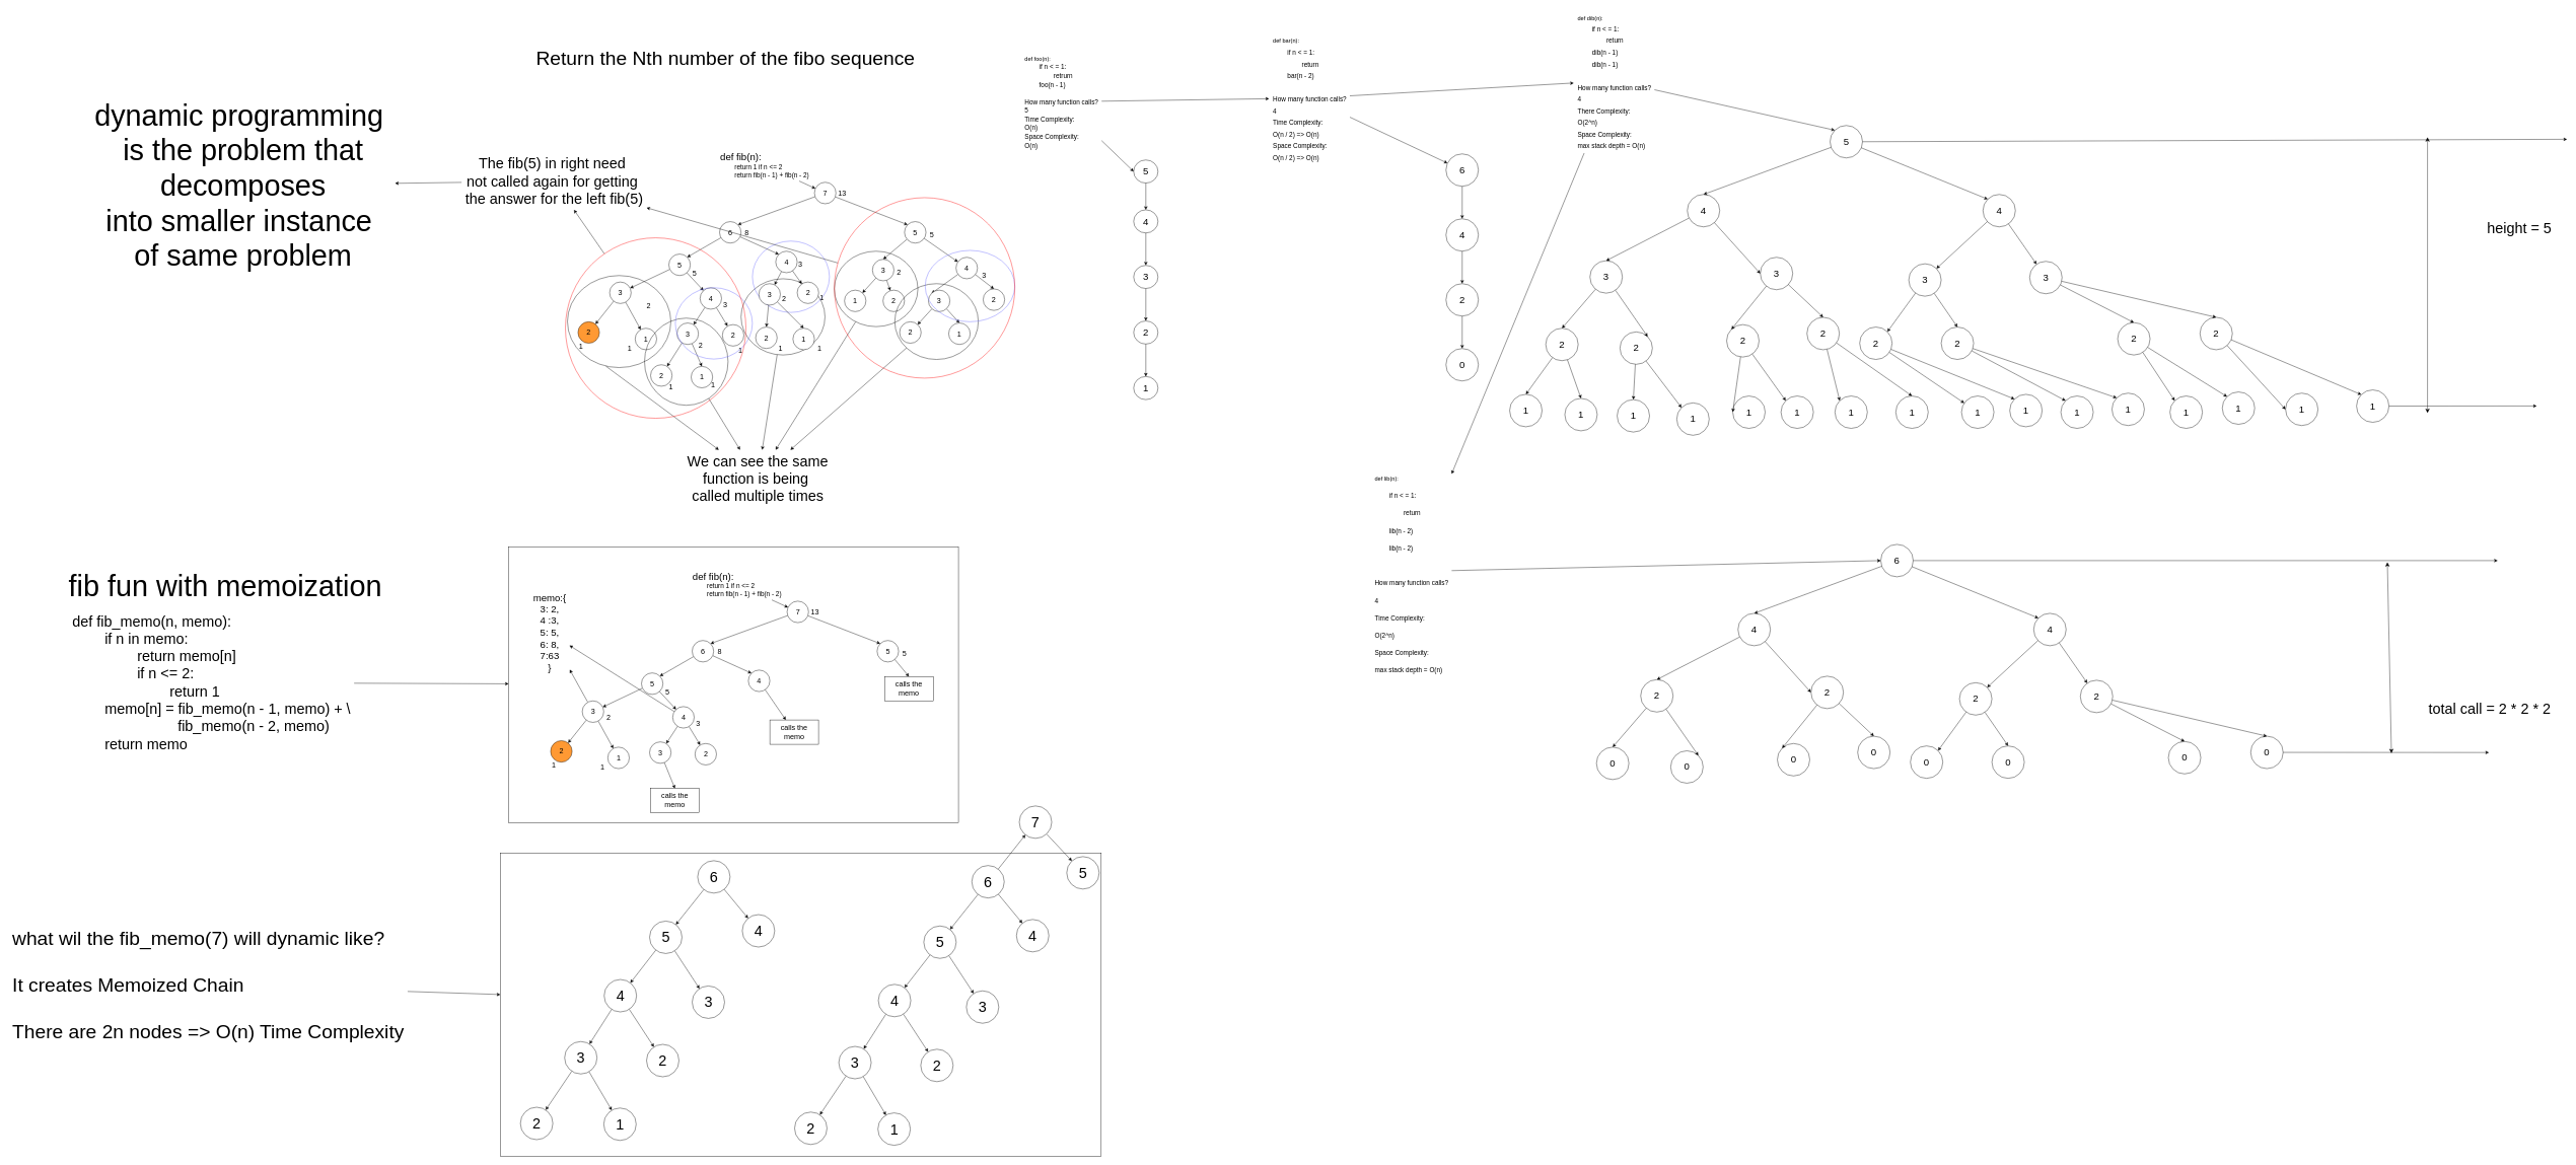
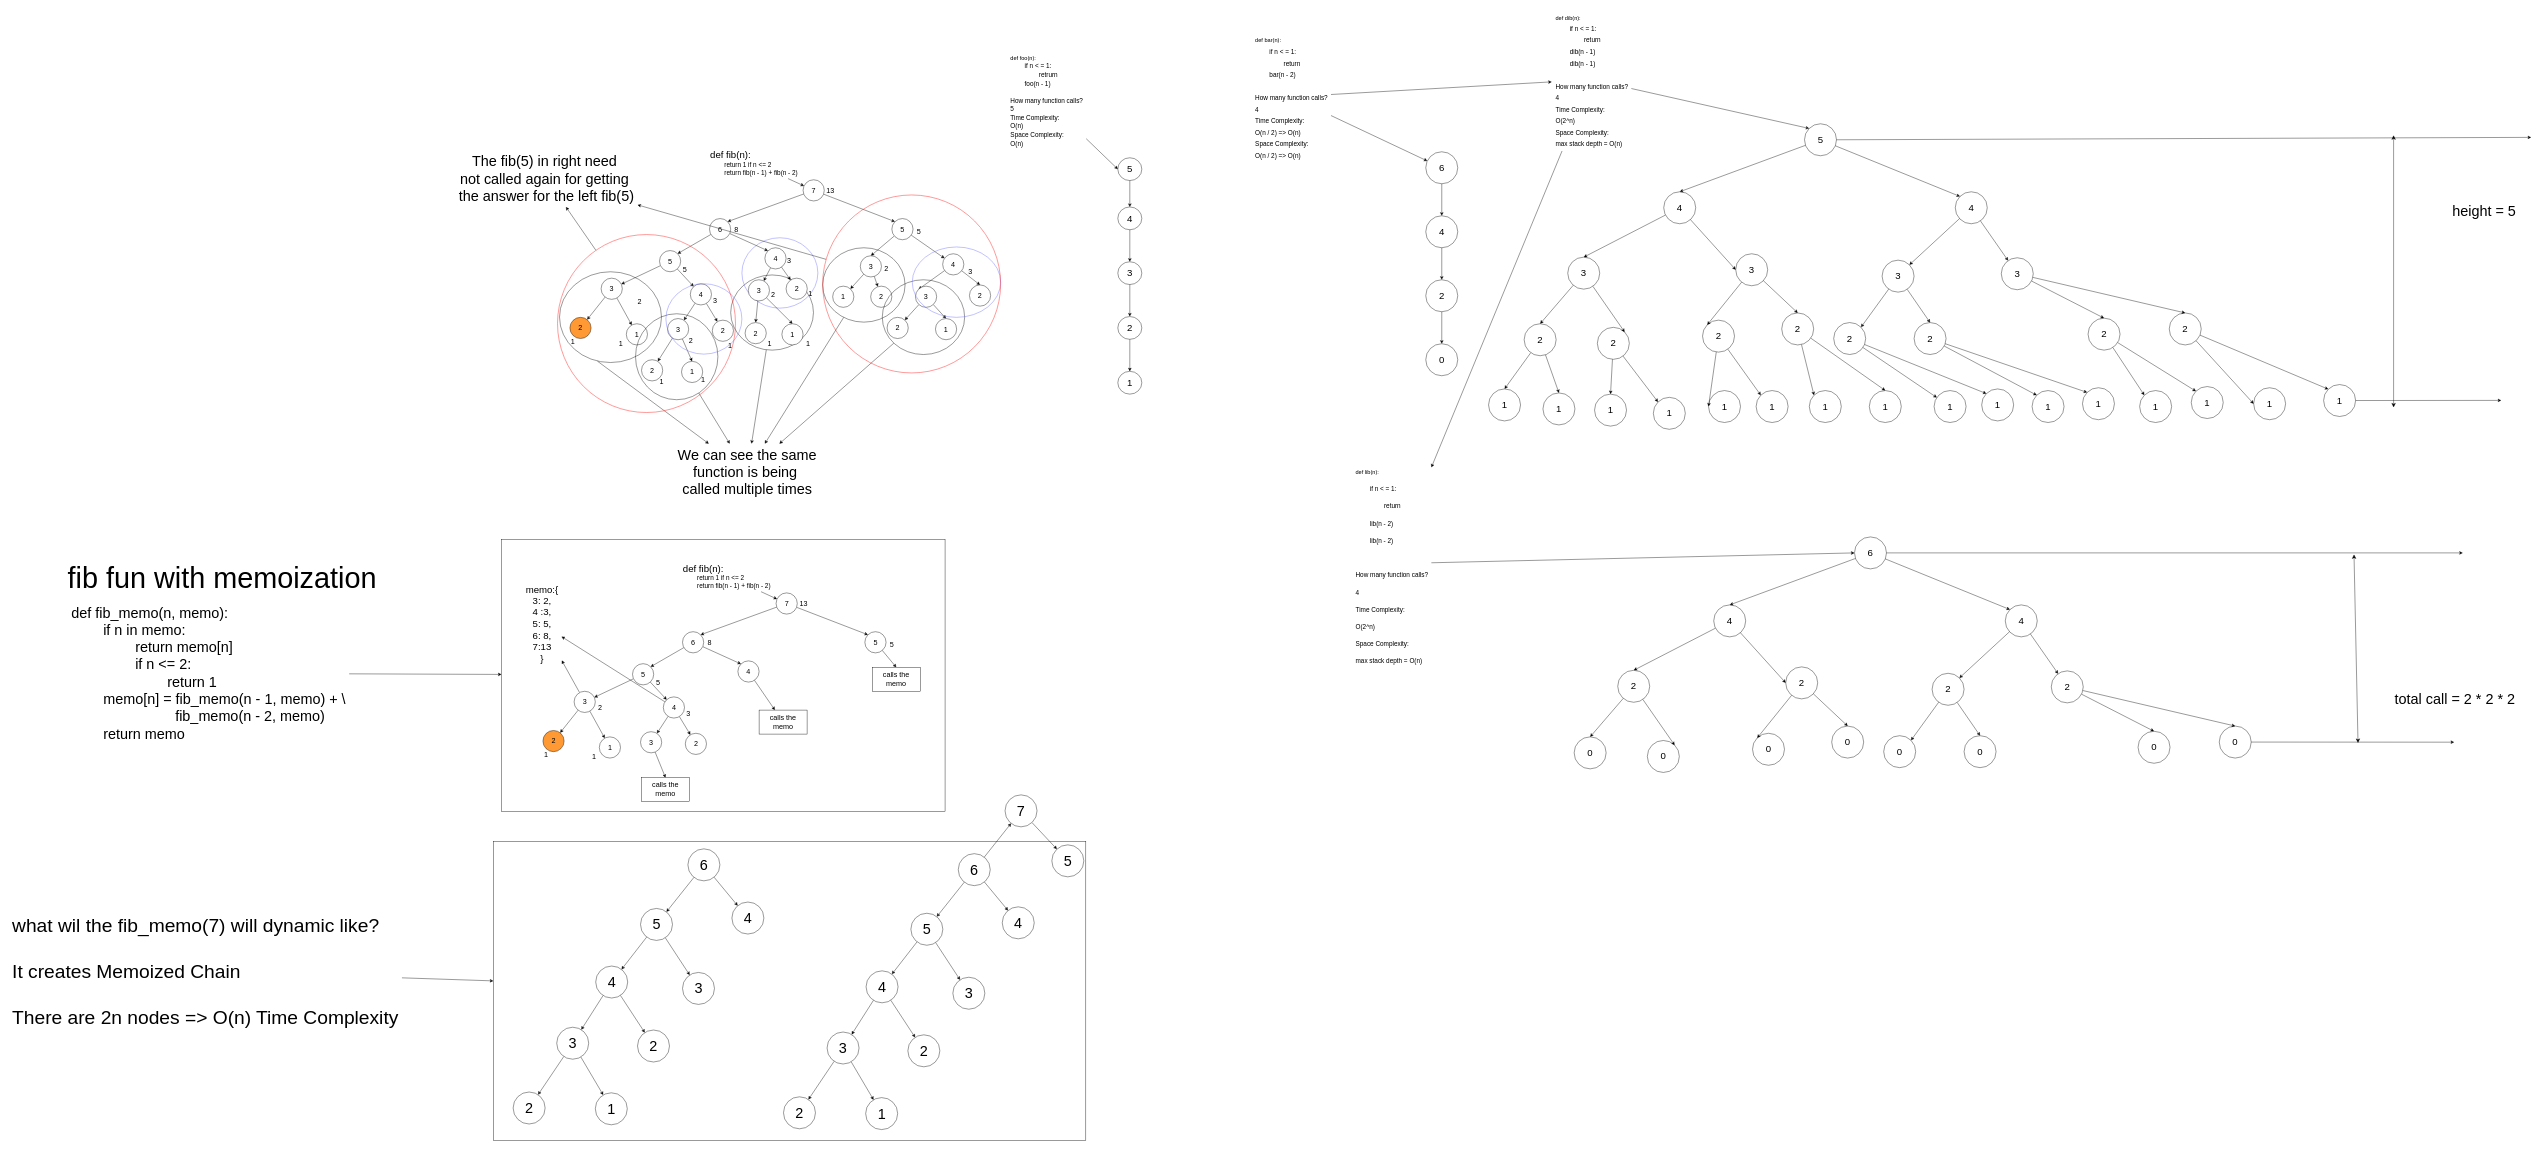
- <mxCell id="6" value="&lt;font style=&quot;font-size: 48px;&quot;&gt;Return the Nth number of the fibo sequence&amp;nbsp;&lt;/font&gt;" style="text;html=1;align=center;verticalAlign=middle;resizable=0;points=[];autosize=1;strokeColor=none;fillColor=none;" parent="1" vertex="1"><mxGeometry x="1311" y="109" width="965" height="70" as="geometry" /></mxCell>
- <mxCell id="101" value="&lt;div style=&quot;text-align: left;&quot;&gt;&lt;span style=&quot;background-color: initial;&quot;&gt;&lt;font style=&quot;font-size: 14px;&quot;&gt;def dib(n):&lt;/font&gt;&lt;/span&gt;&lt;/div&gt;&lt;div style=&quot;text-align: left;&quot;&gt;&lt;span style=&quot;background-color: initial;&quot;&gt;&lt;font size=&quot;3&quot;&gt;&lt;span style=&quot;&quot;&gt;&#09;&lt;/span&gt;&lt;span style=&quot;white-space: pre;&quot;&gt;&#09;&lt;/span&gt;if n &amp;lt; = 1:&lt;/font&gt;&lt;/span&gt;&lt;/div&gt;&lt;div style=&quot;text-align: left;&quot;&gt;&lt;span style=&quot;background-color: initial;&quot;&gt;&lt;font size=&quot;3&quot;&gt;&lt;span style=&quot;&quot;&gt;&#09;&lt;span style=&quot;&quot;&gt;&#09;&lt;/span&gt;&lt;/span&gt;&lt;span style=&quot;white-space: pre;&quot;&gt;&lt;span style=&quot;white-space: pre;&quot;&gt;&#09;&lt;/span&gt;&#09;&lt;/span&gt;return&lt;/font&gt;&lt;/span&gt;&lt;/div&gt;&lt;div style=&quot;text-align: left;&quot;&gt;&lt;span style=&quot;background-color: initial;&quot;&gt;&lt;font size=&quot;3&quot;&gt;&lt;span style=&quot;&quot;&gt;&#09;&lt;/span&gt;&lt;span style=&quot;white-space: pre;&quot;&gt;&#09;&lt;/span&gt;dib(n - 1)&lt;/font&gt;&lt;br&gt;&lt;/span&gt;&lt;/div&gt;&lt;div style=&quot;text-align: left;&quot;&gt;&lt;div style=&quot;border-color: var(--border-color);&quot;&gt;&lt;span style=&quot;border-color: var(--border-color); background-color: initial;&quot;&gt;&lt;font style=&quot;border-color: var(--border-color);&quot; size=&quot;3&quot;&gt;&lt;span style=&quot;border-color: var(--border-color);&quot;&gt;&#09;&lt;/span&gt;&lt;span style=&quot;white-space: pre;&quot;&gt;&#09;&lt;/span&gt;dib(n - 1)&lt;/font&gt;&lt;br style=&quot;border-color: var(--border-color);&quot;&gt;&lt;/span&gt;&lt;/div&gt;&lt;div&gt;&lt;span style=&quot;border-color: var(--border-color); background-color: initial;&quot;&gt;&lt;font style=&quot;border-color: var(--border-color);&quot; size=&quot;3&quot;&gt;&lt;br&gt;&lt;/font&gt;&lt;/span&gt;&lt;/div&gt;&lt;/div&gt;&lt;div style=&quot;text-align: left;&quot;&gt;&lt;span style=&quot;background-color: initial;&quot;&gt;&lt;font size=&quot;3&quot;&gt;How many function calls?&lt;/font&gt;&lt;/span&gt;&lt;/div&gt;&lt;div style=&quot;text-align: left;&quot;&gt;&lt;span style=&quot;background-color: initial;&quot;&gt;&lt;font size=&quot;3&quot;&gt;4&lt;br&gt;There Complexity:&lt;/font&gt;&lt;/span&gt;&lt;/div&gt;&lt;div style=&quot;text-align: left;&quot;&gt;&lt;span style=&quot;background-color: initial;&quot;&gt;&lt;font size=&quot;3&quot;&gt;O(2^n)&lt;/font&gt;&lt;/span&gt;&lt;/div&gt;&lt;div style=&quot;text-align: left;&quot;&gt;&lt;font size=&quot;3&quot;&gt;Space Complexity:&lt;/font&gt;&lt;/div&gt;&lt;div style=&quot;text-align: left;&quot;&gt;&lt;span style=&quot;font-size: medium; background-color: initial;&quot;&gt;max stack depth = O(n)&lt;/span&gt;&lt;/div&gt;" style="text;html=1;align=center;verticalAlign=middle;resizable=0;points=[];autosize=1;strokeColor=none;fillColor=none;fontSize=24;" parent="1" vertex="1"><mxGeometry x="3879" y="20" width="199" height="357" as="geometry" /></mxCell>
+ <mxCell id="101" value="&lt;div style=&quot;text-align: left;&quot;&gt;&lt;span style=&quot;background-color: initial;&quot;&gt;&lt;font style=&quot;font-size: 14px;&quot;&gt;def dib(n):&lt;/font&gt;&lt;/span&gt;&lt;/div&gt;&lt;div style=&quot;text-align: left;&quot;&gt;&lt;span style=&quot;background-color: initial;&quot;&gt;&lt;font size=&quot;3&quot;&gt;&lt;span style=&quot;&quot;&gt;&#09;&lt;/span&gt;&lt;span style=&quot;white-space: pre;&quot;&gt;&#09;&lt;/span&gt;if n &amp;lt; = 1:&lt;/font&gt;&lt;/span&gt;&lt;/div&gt;&lt;div style=&quot;text-align: left;&quot;&gt;&lt;span style=&quot;background-color: initial;&quot;&gt;&lt;font size=&quot;3&quot;&gt;&lt;span style=&quot;&quot;&gt;&#09;&lt;span style=&quot;&quot;&gt;&#09;&lt;/span&gt;&lt;/span&gt;&lt;span style=&quot;white-space: pre;&quot;&gt;&lt;span style=&quot;white-space: pre;&quot;&gt;&#09;&lt;/span&gt;&#09;&lt;/span&gt;return&lt;/font&gt;&lt;/span&gt;&lt;/div&gt;&lt;div style=&quot;text-align: left;&quot;&gt;&lt;span style=&quot;background-color: initial;&quot;&gt;&lt;font size=&quot;3&quot;&gt;&lt;span style=&quot;&quot;&gt;&#09;&lt;/span&gt;&lt;span style=&quot;white-space: pre;&quot;&gt;&#09;&lt;/span&gt;dib(n - 1)&lt;/font&gt;&lt;br&gt;&lt;/span&gt;&lt;/div&gt;&lt;div style=&quot;text-align: left;&quot;&gt;&lt;div style=&quot;border-color: var(--border-color);&quot;&gt;&lt;span style=&quot;border-color: var(--border-color); background-color: initial;&quot;&gt;&lt;font style=&quot;border-color: var(--border-color);&quot; size=&quot;3&quot;&gt;&lt;span style=&quot;border-color: var(--border-color);&quot;&gt;&#09;&lt;/span&gt;&lt;span style=&quot;white-space: pre;&quot;&gt;&#09;&lt;/span&gt;dib(n - 1)&lt;/font&gt;&lt;br style=&quot;border-color: var(--border-color);&quot;&gt;&lt;/span&gt;&lt;/div&gt;&lt;div&gt;&lt;span style=&quot;border-color: var(--border-color); background-color: initial;&quot;&gt;&lt;font style=&quot;border-color: var(--border-color);&quot; size=&quot;3&quot;&gt;&lt;br&gt;&lt;/font&gt;&lt;/span&gt;&lt;/div&gt;&lt;/div&gt;&lt;div style=&quot;text-align: left;&quot;&gt;&lt;span style=&quot;background-color: initial;&quot;&gt;&lt;font size=&quot;3&quot;&gt;How many function calls?&lt;/font&gt;&lt;/span&gt;&lt;/div&gt;&lt;div style=&quot;text-align: left;&quot;&gt;&lt;span style=&quot;background-color: initial;&quot;&gt;&lt;font size=&quot;3&quot;&gt;4&lt;br&gt;Time Complexity:&lt;/font&gt;&lt;/span&gt;&lt;/div&gt;&lt;div style=&quot;text-align: left;&quot;&gt;&lt;span style=&quot;background-color: initial;&quot;&gt;&lt;font size=&quot;3&quot;&gt;O(2^n)&lt;/font&gt;&lt;/span&gt;&lt;/div&gt;&lt;div style=&quot;text-align: left;&quot;&gt;&lt;font size=&quot;3&quot;&gt;Space Complexity:&lt;/font&gt;&lt;/div&gt;&lt;div style=&quot;text-align: left;&quot;&gt;&lt;span style=&quot;font-size: medium; background-color: initial;&quot;&gt;max stack depth = O(n)&lt;/span&gt;&lt;/div&gt;" style="text;html=1;align=center;verticalAlign=middle;resizable=0;points=[];autosize=1;strokeColor=none;fillColor=none;fontSize=24;" parent="1" vertex="1"><mxGeometry x="3879" y="20" width="199" height="357" as="geometry" /></mxCell>
- <mxCell id="78" value="" style="edgeStyle=none;html=1;fontSize=24;" parent="1" source="79" target="91" edge="1"><mxGeometry relative="1" as="geometry" /></mxCell>
- <mxCell id="218" value="" style="edgeStyle=none;html=1;fontSize=48;" parent="1" source="219" target="220" edge="1"><mxGeometry relative="1" as="geometry" /></mxCell>
- <mxCell id="220" value="&lt;font style=&quot;font-size: 72px;&quot;&gt;dynamic programming&amp;nbsp;&lt;br&gt;is the problem that &lt;br&gt;decomposes&lt;br&gt;into smaller instance&amp;nbsp;&lt;br&gt;of same problem&lt;/font&gt;" style="text;html=1;align=center;verticalAlign=middle;resizable=0;points=[];autosize=1;strokeColor=none;fillColor=none;fontSize=48;" parent="1" vertex="1"><mxGeometry x="223" y="235" width="750" height="444" as="geometry" /></mxCell>
- <mxCell id="166" value="&lt;font style=&quot;font-size: 36px;&quot;&gt;height = 5&lt;/font&gt;" style="text;html=1;align=center;verticalAlign=middle;resizable=0;points=[];autosize=1;strokeColor=none;fillColor=none;fontSize=24;" parent="1" vertex="1"><mxGeometry x="6121" y="533" width="177" height="55" as="geometry" /></mxCell>
+ <mxCell id="166" value="&lt;font style=&quot;font-size: 36px;&quot;&gt;height = 5&lt;/font&gt;" style="text;html=1;align=center;verticalAlign=middle;resizable=0;points=[];autosize=1;strokeColor=none;fillColor=none;fontSize=24;" parent="1" vertex="1"><mxGeometry x="6121" y="498" width="177" height="55" as="geometry" /></mxCell>
- <mxCell id="261" value="memo:{&lt;br&gt;3: 2,&lt;br&gt;4 :3,&lt;br&gt;5: 5,&lt;br&gt;6: 8,&lt;br&gt;7:63&lt;br&gt;}" style="text;html=1;align=center;verticalAlign=middle;resizable=0;points=[];autosize=1;strokeColor=none;fillColor=none;fontSize=24;" vertex="1" parent="1"><mxGeometry x="1304" y="1453" width="99" height="214" as="geometry" /></mxCell>
+ <mxCell id="261" value="memo:{&lt;br&gt;3: 2,&lt;br&gt;4 :3,&lt;br&gt;5: 5,&lt;br&gt;6: 8,&lt;br&gt;7:13&lt;br&gt;}" style="text;html=1;align=center;verticalAlign=middle;resizable=0;points=[];autosize=1;strokeColor=none;fillColor=none;fontSize=24;" vertex="1" parent="1"><mxGeometry x="1304" y="1453" width="99" height="214" as="geometry" /></mxCell>
